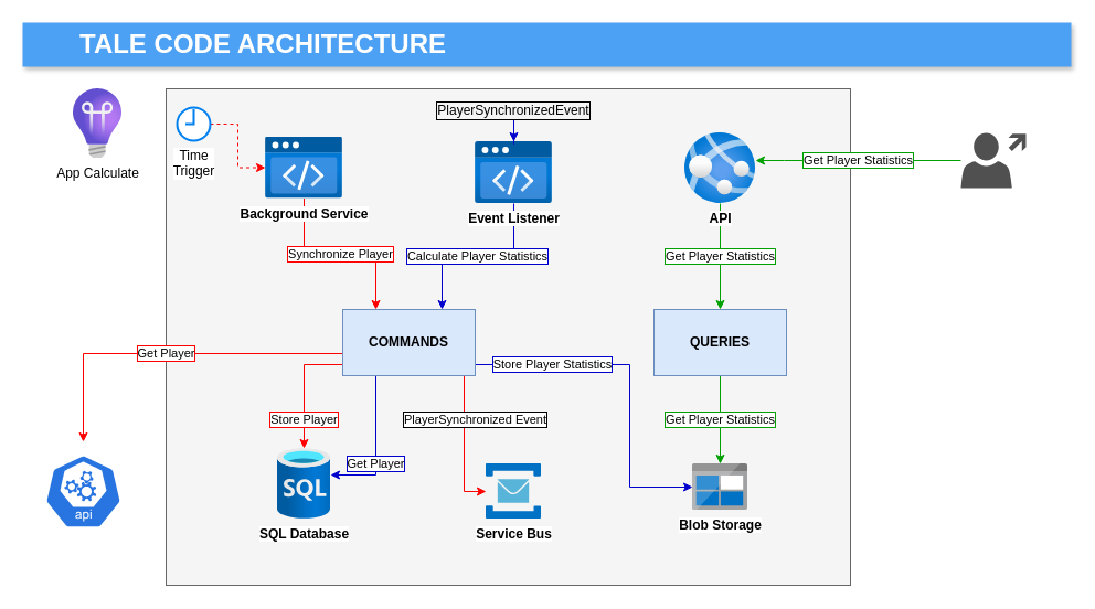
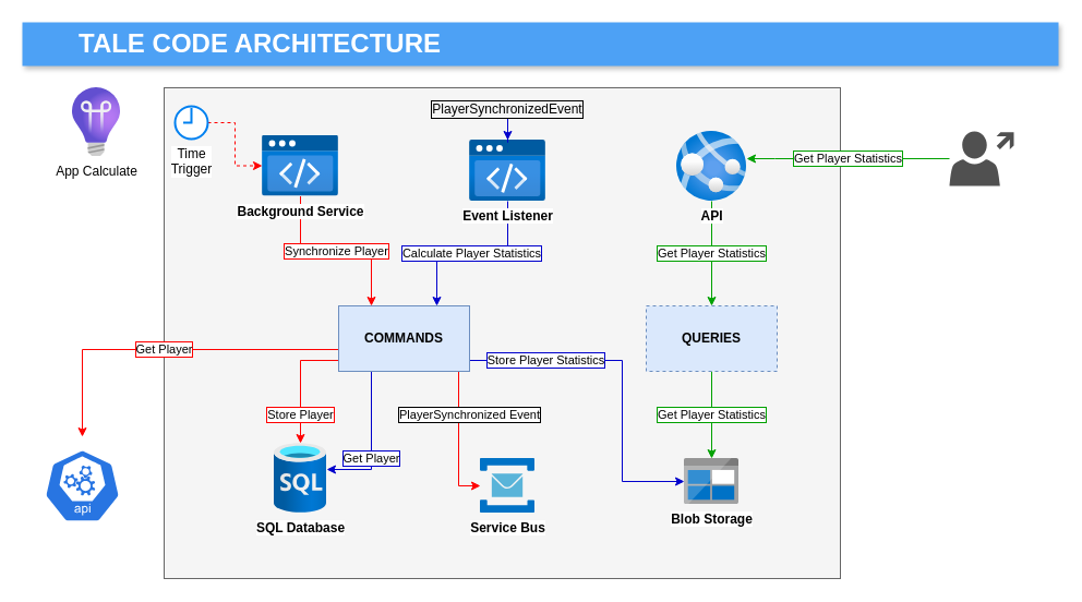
- <mxCell id="21" value="QUERIES" style="rounded=0;whiteSpace=wrap;html=1;fillColor=#dae8fc;strokeColor=#6c8ebf;fontStyle=1" vertex="1" parent="1"><mxGeometry x="592" y="280" width="120" height="60" as="geometry" /></mxCell>
+ <mxCell id="21" value="QUERIES" style="rounded=0;whiteSpace=wrap;html=1;fillColor=#dae8fc;strokeColor=#6c8ebf;fontStyle=1;dashed=1;" vertex="1" parent="1"><mxGeometry x="592" y="280" width="120" height="60" as="geometry" /></mxCell>
